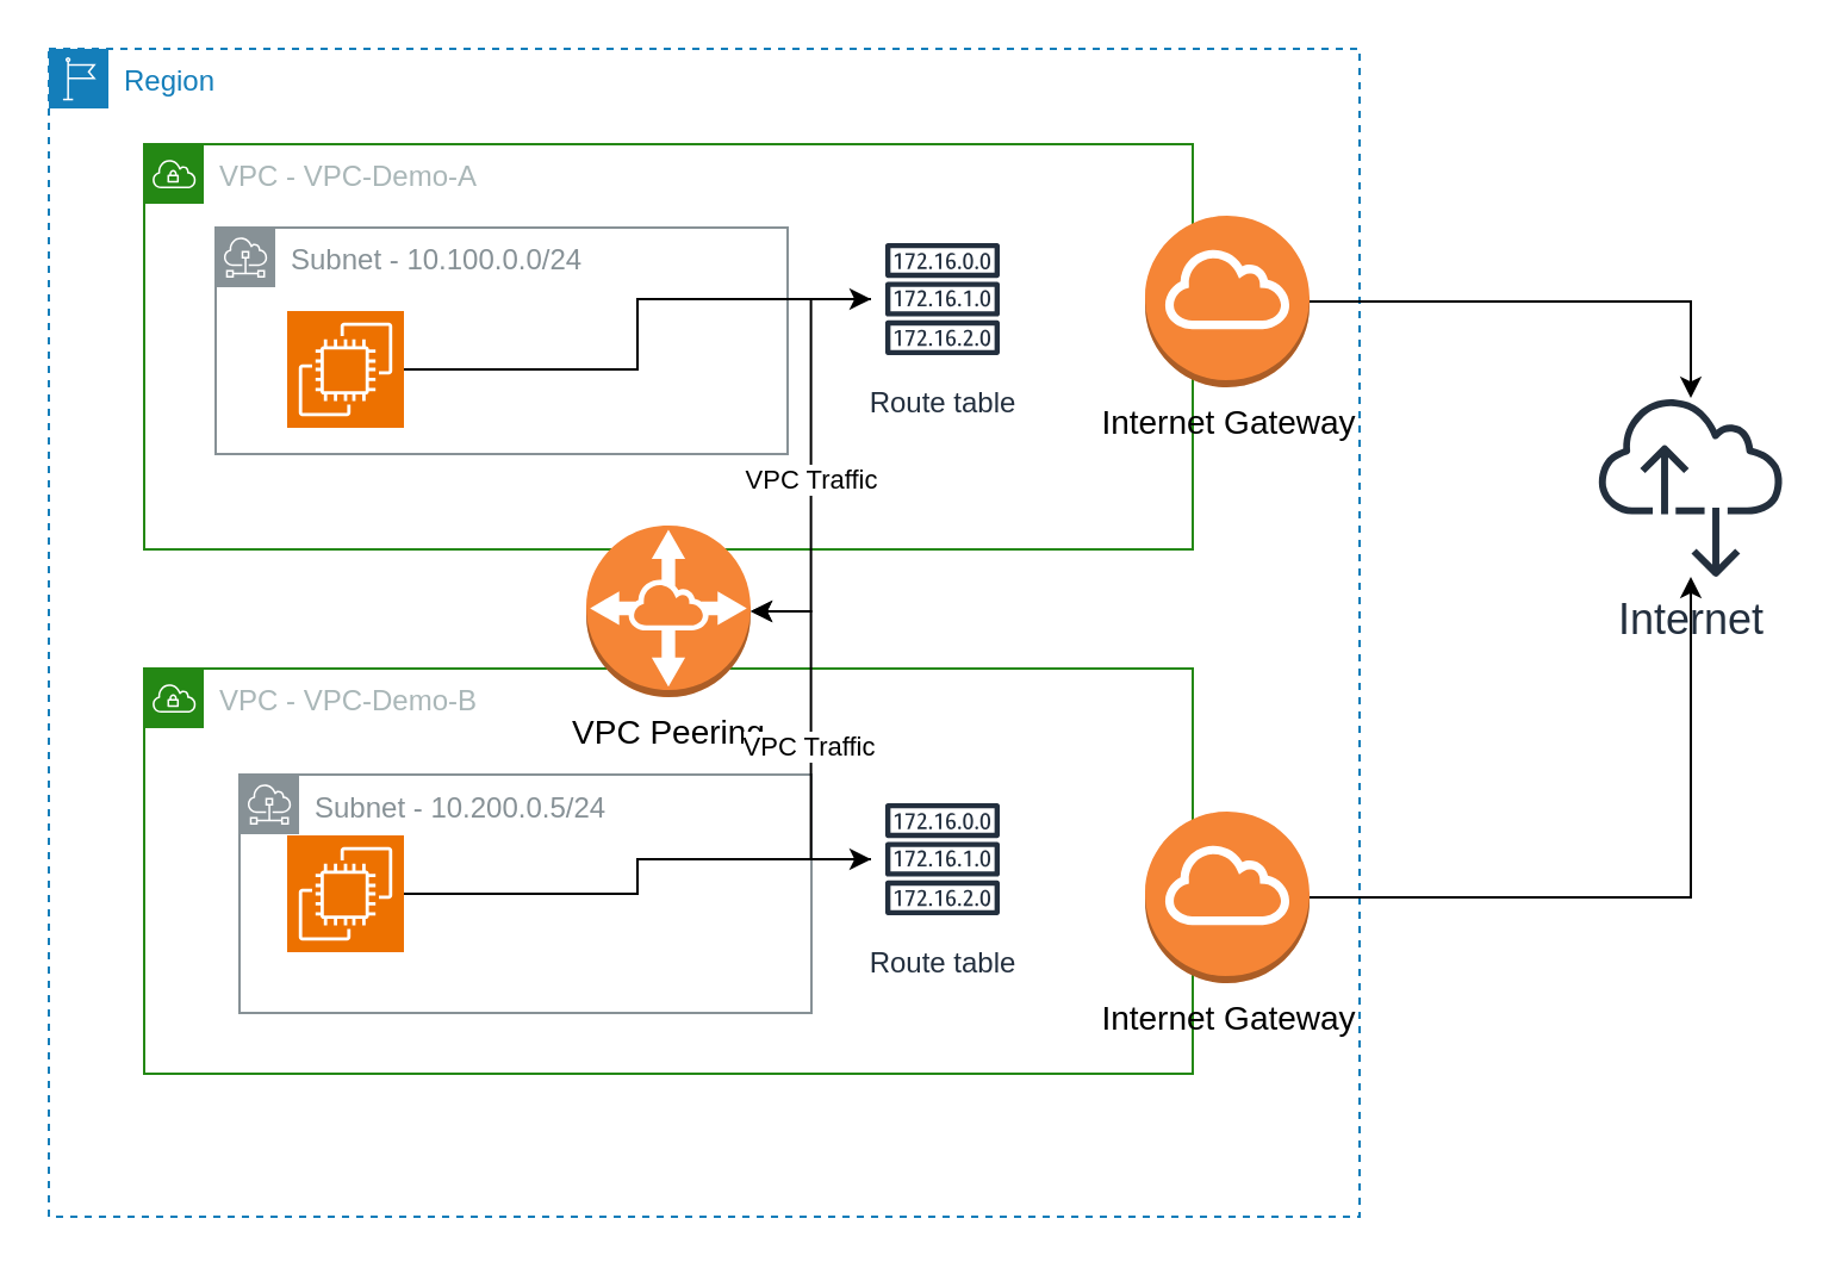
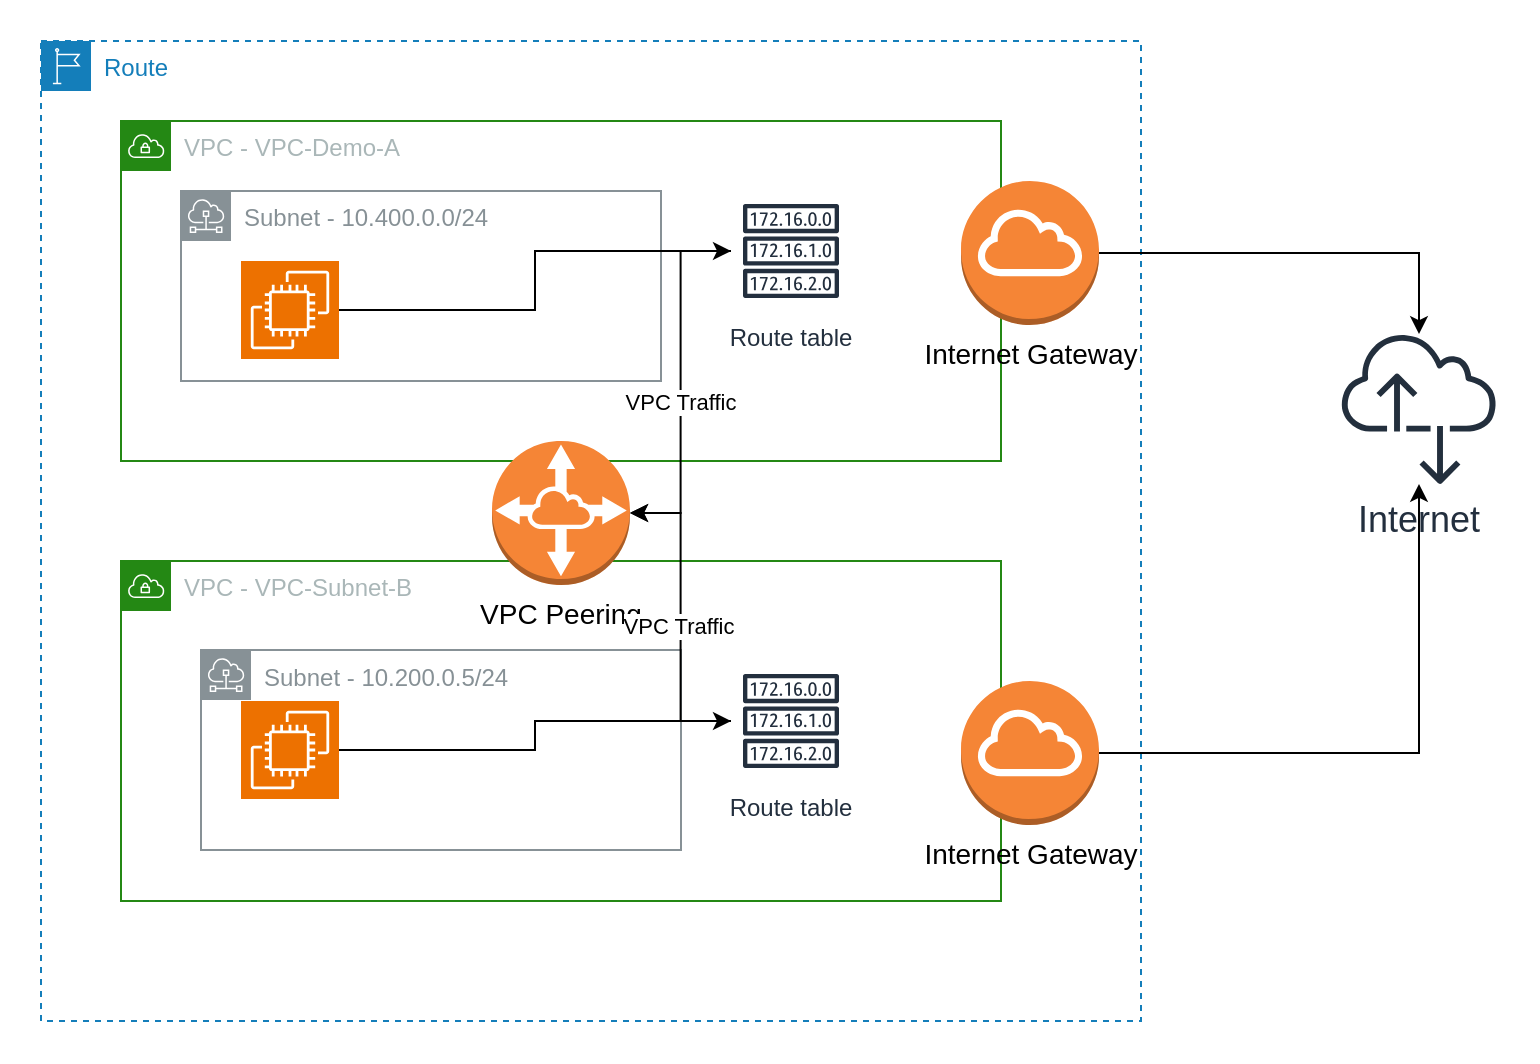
- <mxCell id="2" value="Region" style="points=[[0,0],[0.25,0],[0.5,0],[0.75,0],[1,0],[1,0.25],[1,0.5],[1,0.75],[1,1],[0.75,1],[0.5,1],[0.25,1],[0,1],[0,0.75],[0,0.5],[0,0.25]];outlineConnect=0;gradientColor=none;html=1;whiteSpace=wrap;fontSize=12;fontStyle=0;container=1;pointerEvents=0;collapsible=0;recursiveResize=0;shape=mxgraph.aws4.group;grIcon=mxgraph.aws4.group_region;strokeColor=#147EBA;fillColor=none;verticalAlign=top;align=left;spacingLeft=30;fontColor=#147EBA;dashed=1;" parent="1" vertex="1"><mxGeometry x="20" y="20" width="550" height="490" as="geometry" /></mxCell>
+ <mxCell id="2" value="Route" style="points=[[0,0],[0.25,0],[0.5,0],[0.75,0],[1,0],[1,0.25],[1,0.5],[1,0.75],[1,1],[0.75,1],[0.5,1],[0.25,1],[0,1],[0,0.75],[0,0.5],[0,0.25]];outlineConnect=0;gradientColor=none;html=1;whiteSpace=wrap;fontSize=12;fontStyle=0;container=1;pointerEvents=0;collapsible=0;recursiveResize=0;shape=mxgraph.aws4.group;grIcon=mxgraph.aws4.group_region;strokeColor=#147EBA;fillColor=none;verticalAlign=top;align=left;spacingLeft=30;fontColor=#147EBA;dashed=1;" parent="1" vertex="1"><mxGeometry x="20" y="20" width="550" height="490" as="geometry" /></mxCell>
- <mxCell id="9" value="Subnet - 10.100.0.0/24" style="sketch=0;outlineConnect=0;gradientColor=none;html=1;whiteSpace=wrap;fontSize=12;fontStyle=0;shape=mxgraph.aws4.group;grIcon=mxgraph.aws4.group_subnet;strokeColor=#879196;fillColor=none;verticalAlign=top;align=left;spacingLeft=30;fontColor=#879196;dashed=0;" parent="8" vertex="1"><mxGeometry x="30" y="35" width="240" height="95" as="geometry" /></mxCell>
+ <mxCell id="9" value="Subnet - 10.400.0.0/24" style="sketch=0;outlineConnect=0;gradientColor=none;html=1;whiteSpace=wrap;fontSize=12;fontStyle=0;shape=mxgraph.aws4.group;grIcon=mxgraph.aws4.group_subnet;strokeColor=#879196;fillColor=none;verticalAlign=top;align=left;spacingLeft=30;fontColor=#879196;dashed=0;" parent="8" vertex="1"><mxGeometry x="30" y="35" width="240" height="95" as="geometry" /></mxCell>
- <mxCell id="3" value="VPC -&amp;nbsp;VPC-Demo-B" style="points=[[0,0],[0.25,0],[0.5,0],[0.75,0],[1,0],[1,0.25],[1,0.5],[1,0.75],[1,1],[0.75,1],[0.5,1],[0.25,1],[0,1],[0,0.75],[0,0.5],[0,0.25]];outlineConnect=0;gradientColor=none;html=1;whiteSpace=wrap;fontSize=12;fontStyle=0;container=1;pointerEvents=0;collapsible=0;recursiveResize=0;shape=mxgraph.aws4.group;grIcon=mxgraph.aws4.group_vpc;strokeColor=#248814;fillColor=none;verticalAlign=top;align=left;spacingLeft=30;fontColor=#AAB7B8;dashed=0;" parent="2" vertex="1"><mxGeometry x="40" y="260" width="440" height="170" as="geometry" /></mxCell>
+ <mxCell id="3" value="VPC -&amp;nbsp;VPC-Subnet-B" style="points=[[0,0],[0.25,0],[0.5,0],[0.75,0],[1,0],[1,0.25],[1,0.5],[1,0.75],[1,1],[0.75,1],[0.5,1],[0.25,1],[0,1],[0,0.75],[0,0.5],[0,0.25]];outlineConnect=0;gradientColor=none;html=1;whiteSpace=wrap;fontSize=12;fontStyle=0;container=1;pointerEvents=0;collapsible=0;recursiveResize=0;shape=mxgraph.aws4.group;grIcon=mxgraph.aws4.group_vpc;strokeColor=#248814;fillColor=none;verticalAlign=top;align=left;spacingLeft=30;fontColor=#AAB7B8;dashed=0;" parent="2" vertex="1"><mxGeometry x="40" y="260" width="440" height="170" as="geometry" /></mxCell>
